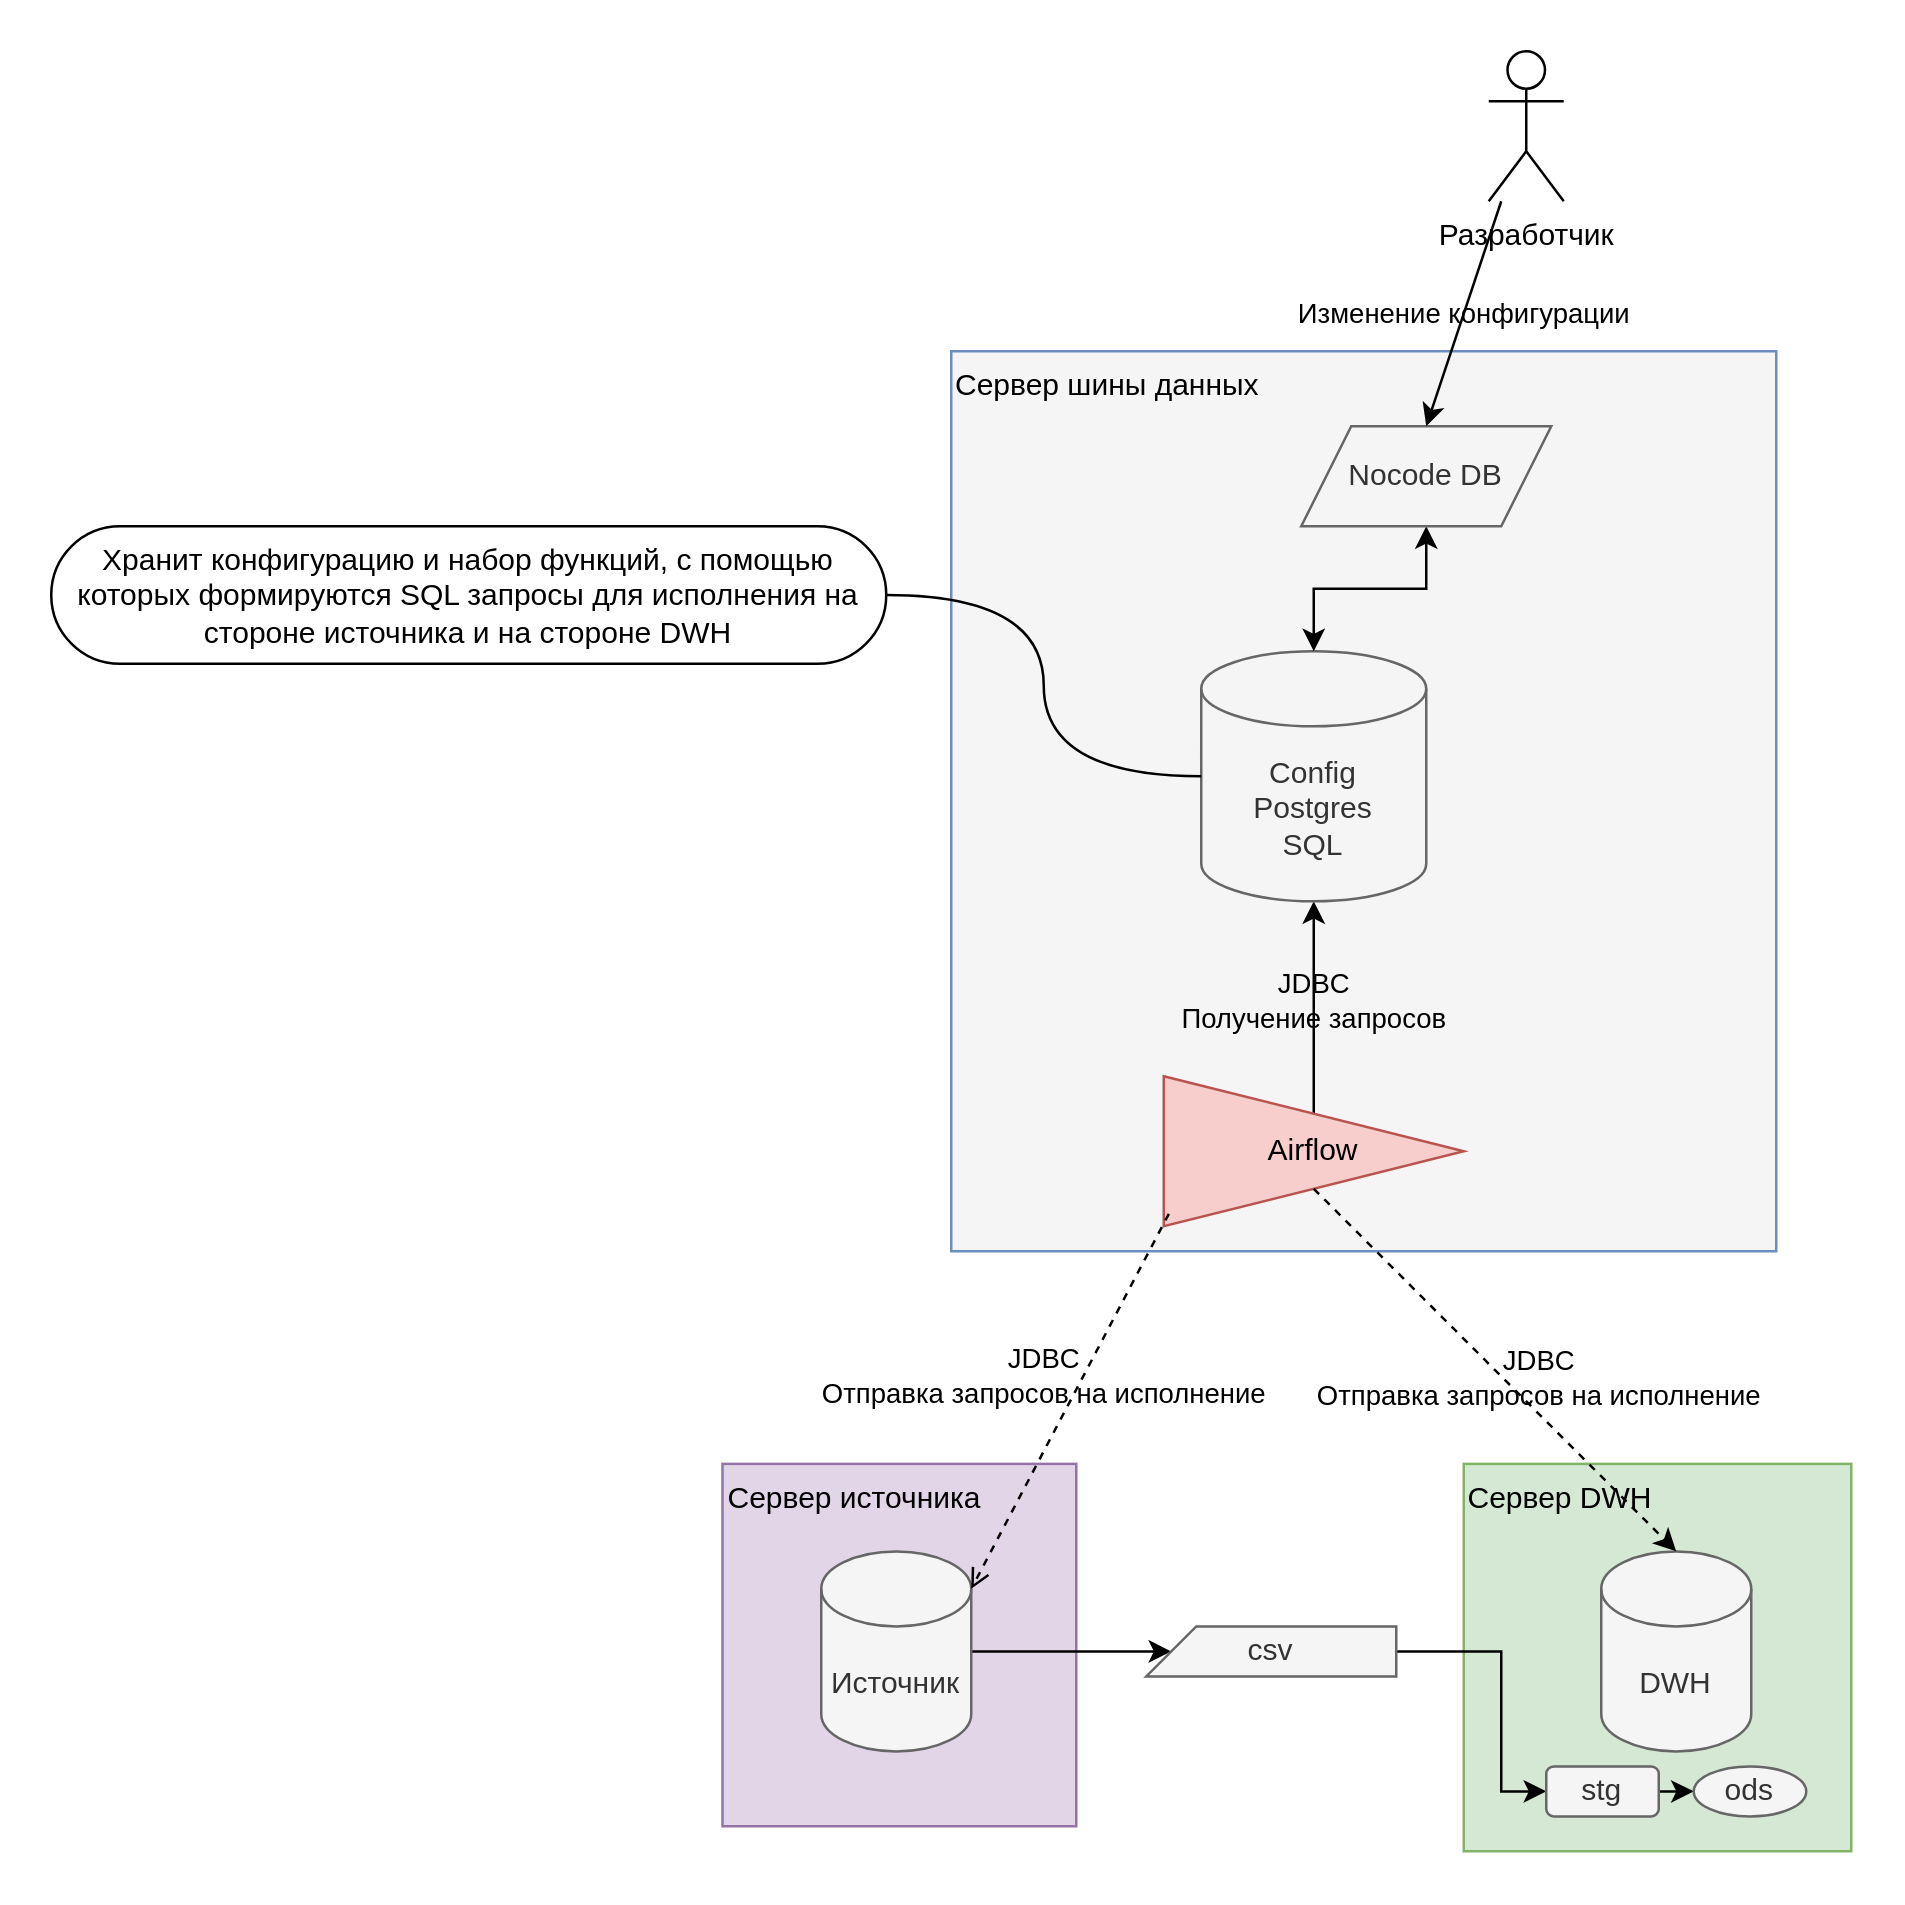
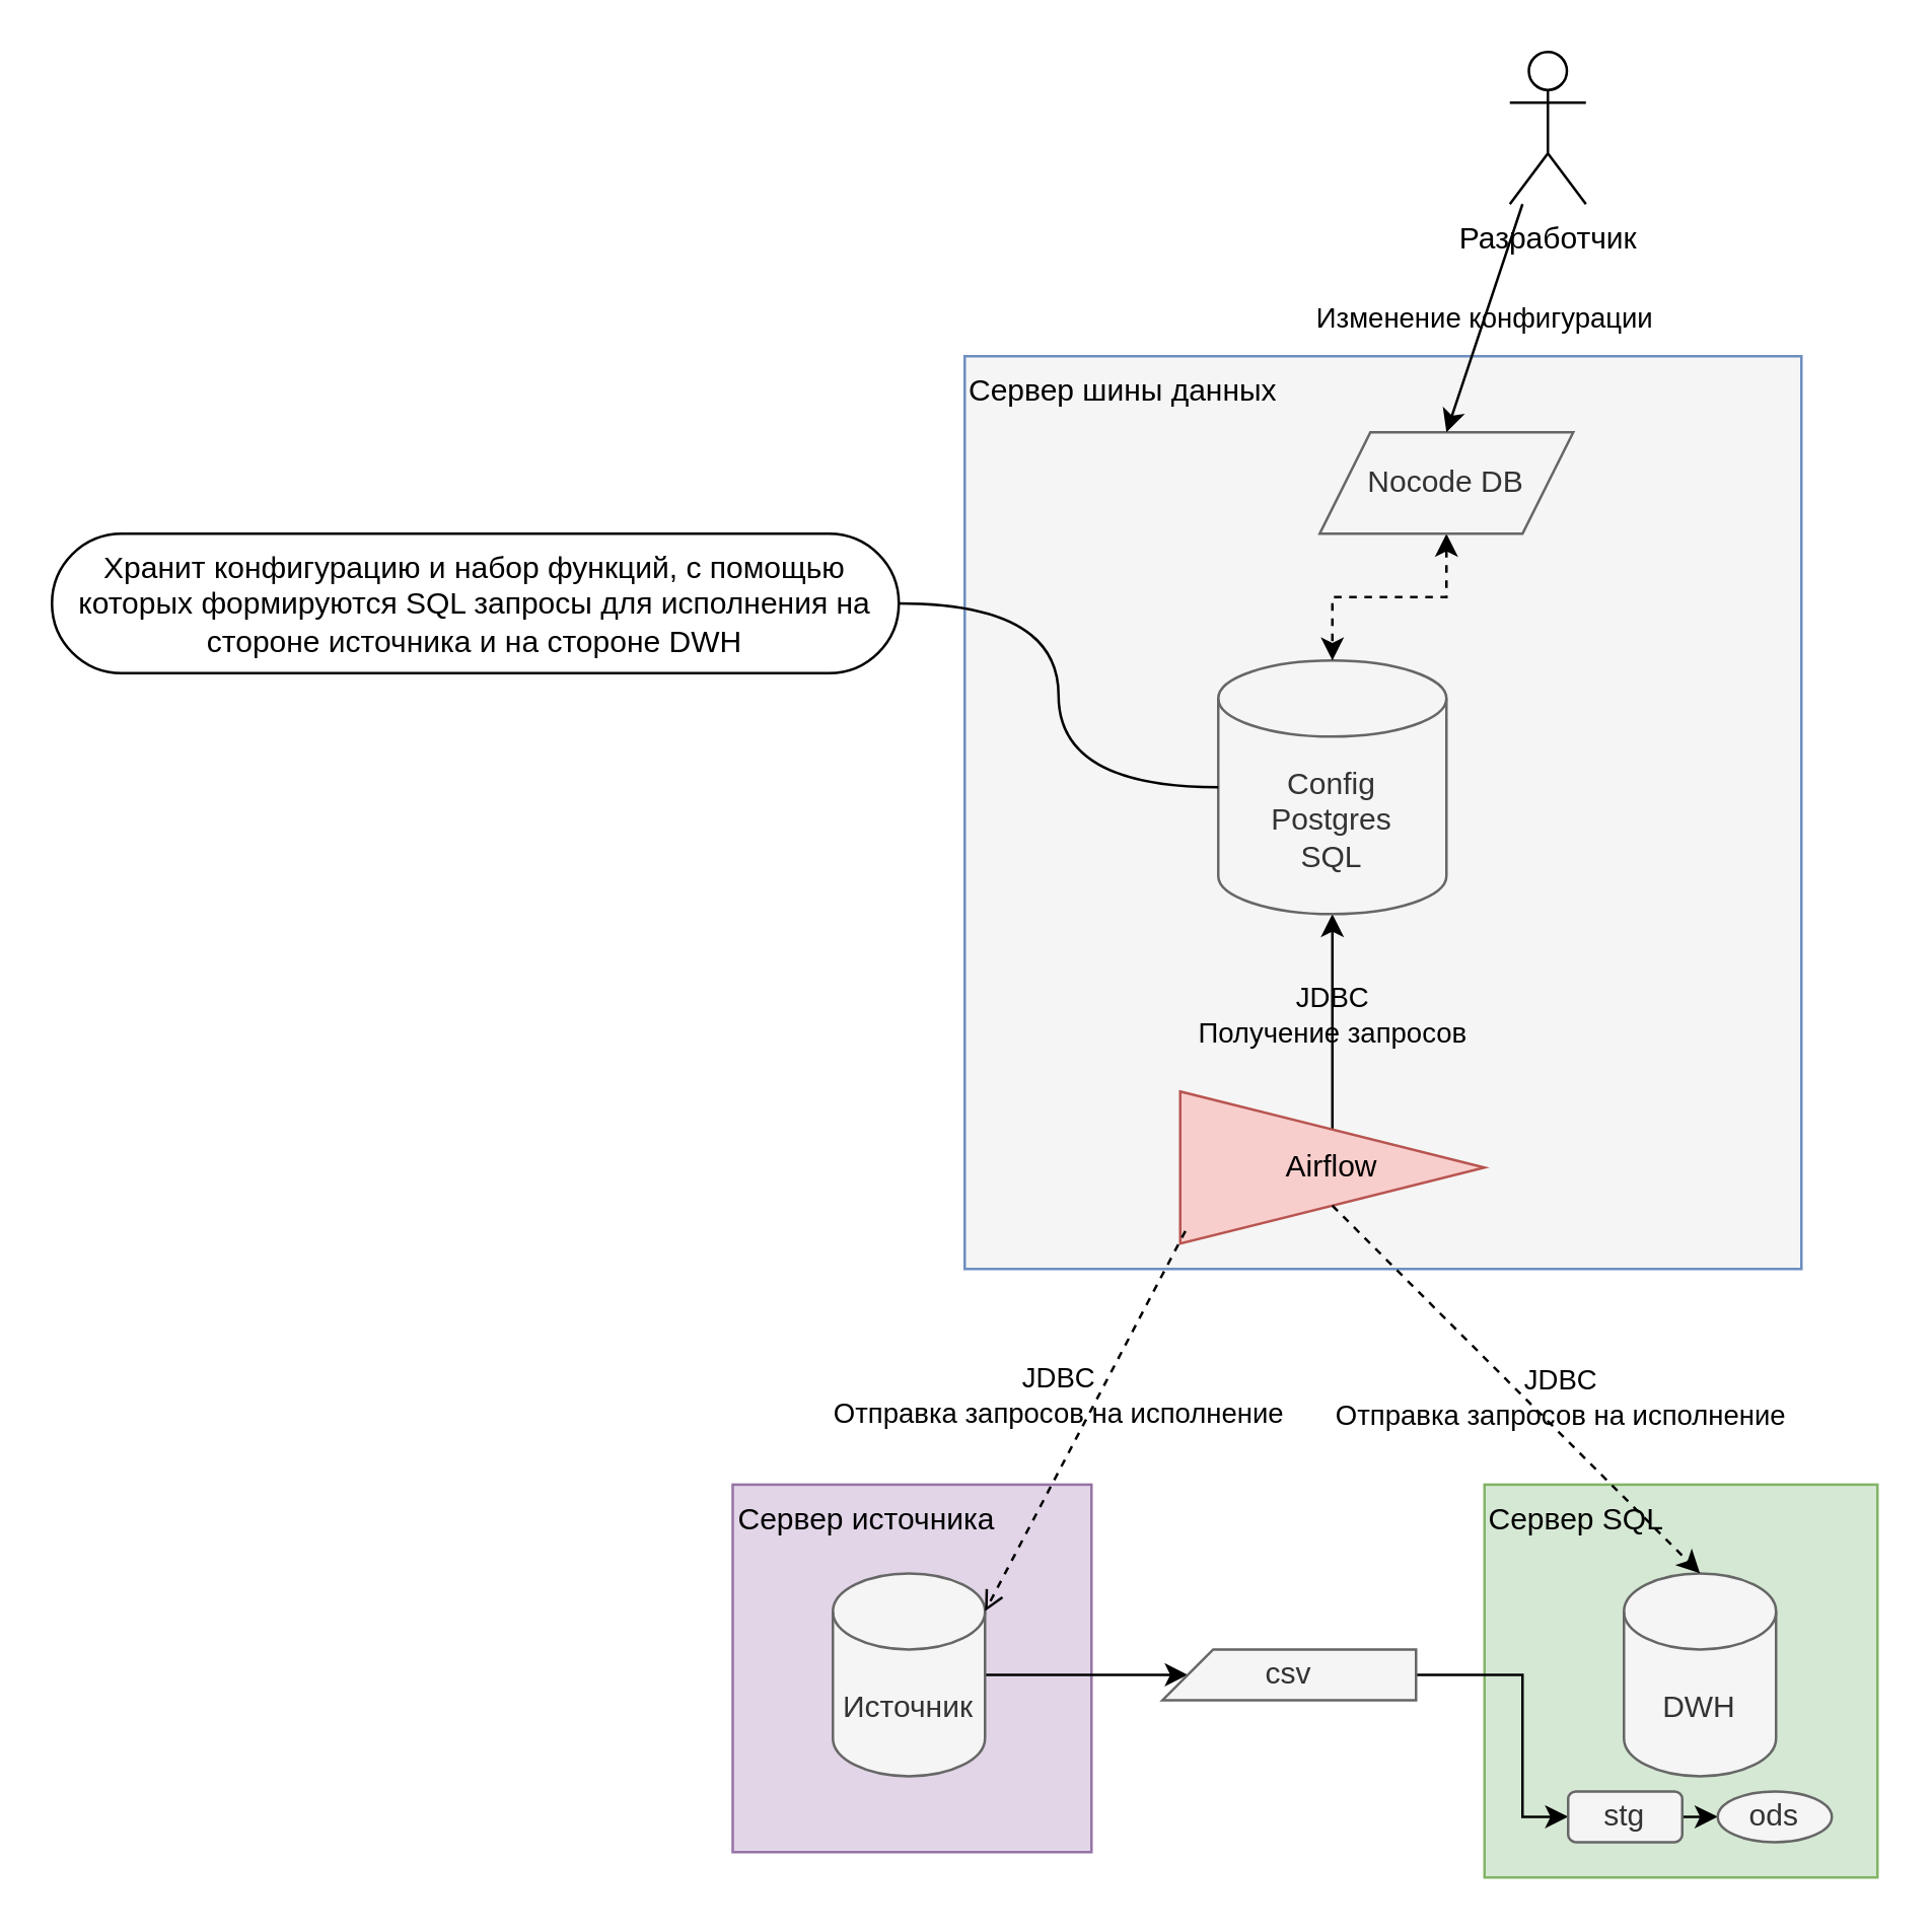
- <mxCell id="9" style="edgeStyle=orthogonalEdgeStyle;rounded=0;orthogonalLoop=1;jettySize=auto;html=1;entryX=0.5;entryY=0;entryDx=0;entryDy=0;entryPerimeter=0;startArrow=classic;startFill=1;" edge="1" parent="1" source="10" target="7"><mxGeometry relative="1" as="geometry" /></mxCell>
+ <mxCell id="9" style="edgeStyle=orthogonalEdgeStyle;rounded=0;orthogonalLoop=1;jettySize=auto;html=1;entryX=0.5;entryY=0;entryDx=0;entryDy=0;entryPerimeter=0;startArrow=classic;startFill=1;dashed=1;" edge="1" parent="1" source="10" target="7"><mxGeometry relative="1" as="geometry" /></mxCell>
- <mxCell id="2" value="Сервер DWH" style="rounded=0;whiteSpace=wrap;html=1;align=left;verticalAlign=top;fillColor=#d5e8d4;strokeColor=#82b366;" vertex="1" parent="1"><mxGeometry x="585" y="585.05" width="155" height="154.95" as="geometry" /></mxCell>
+ <mxCell id="2" value="Сервер SQL" style="rounded=0;whiteSpace=wrap;html=1;align=left;verticalAlign=top;fillColor=#d5e8d4;strokeColor=#82b366;" vertex="1" parent="1"><mxGeometry x="585" y="585.05" width="155" height="154.95" as="geometry" /></mxCell>
